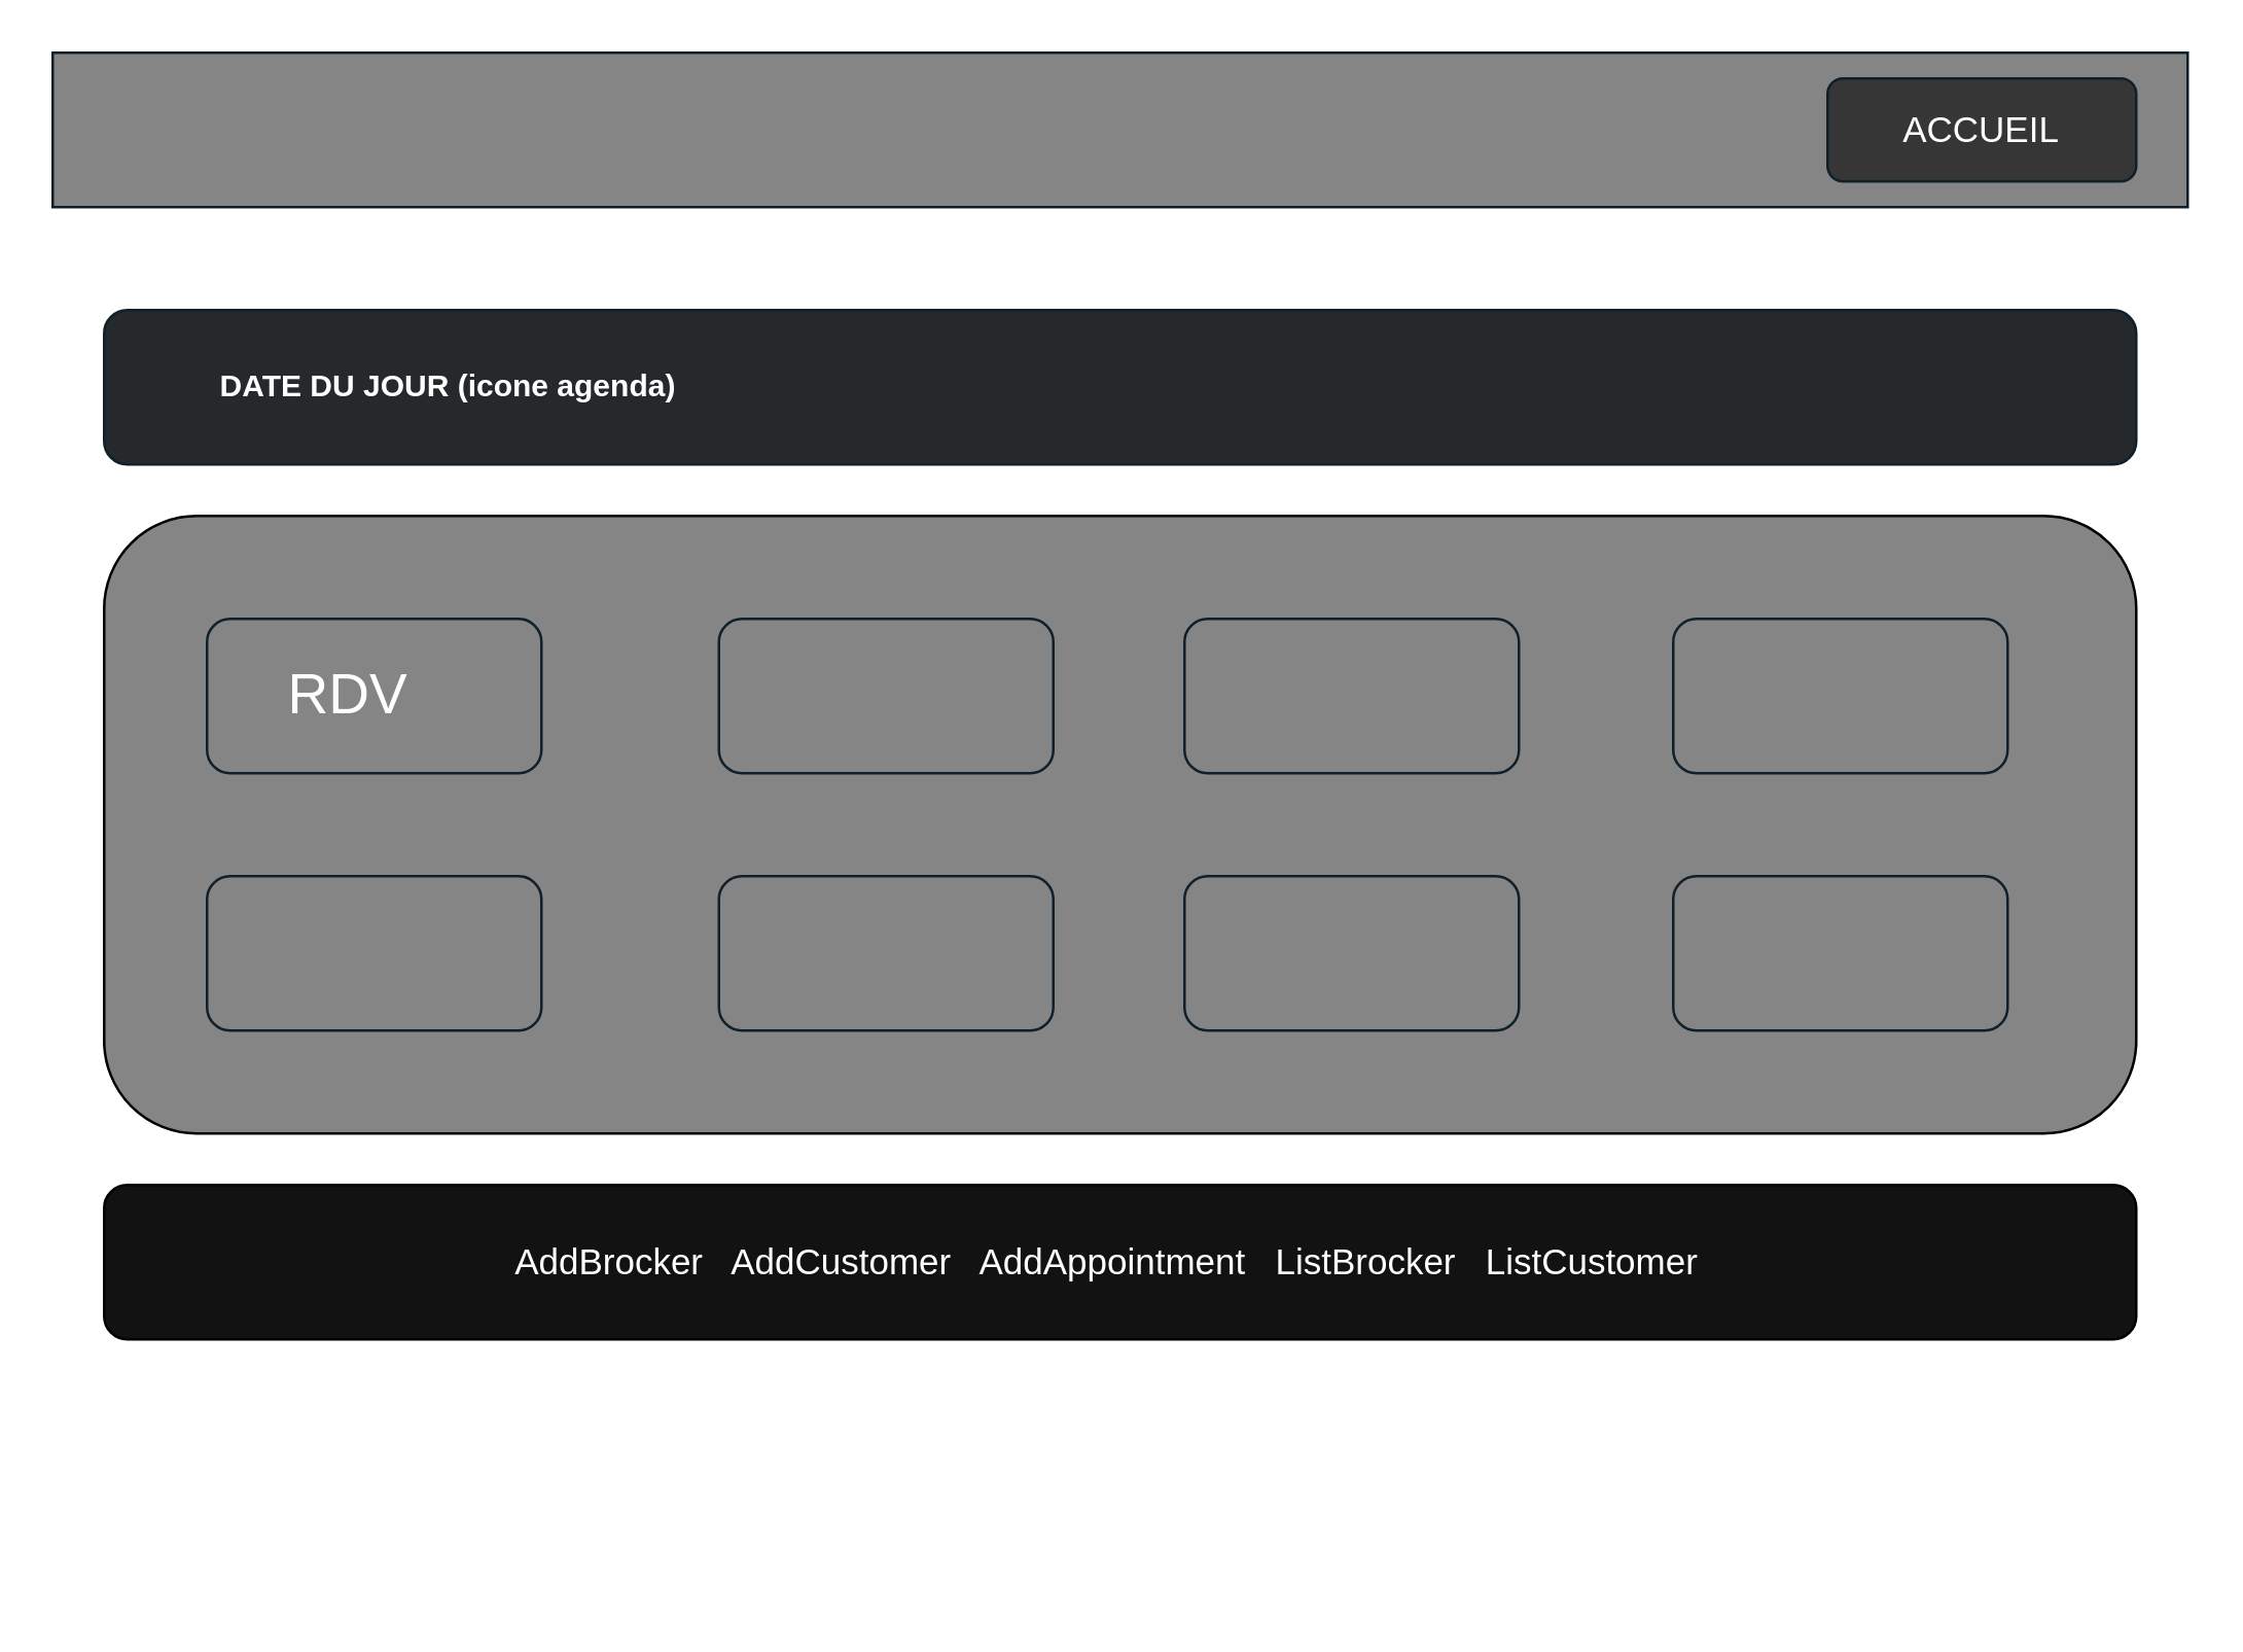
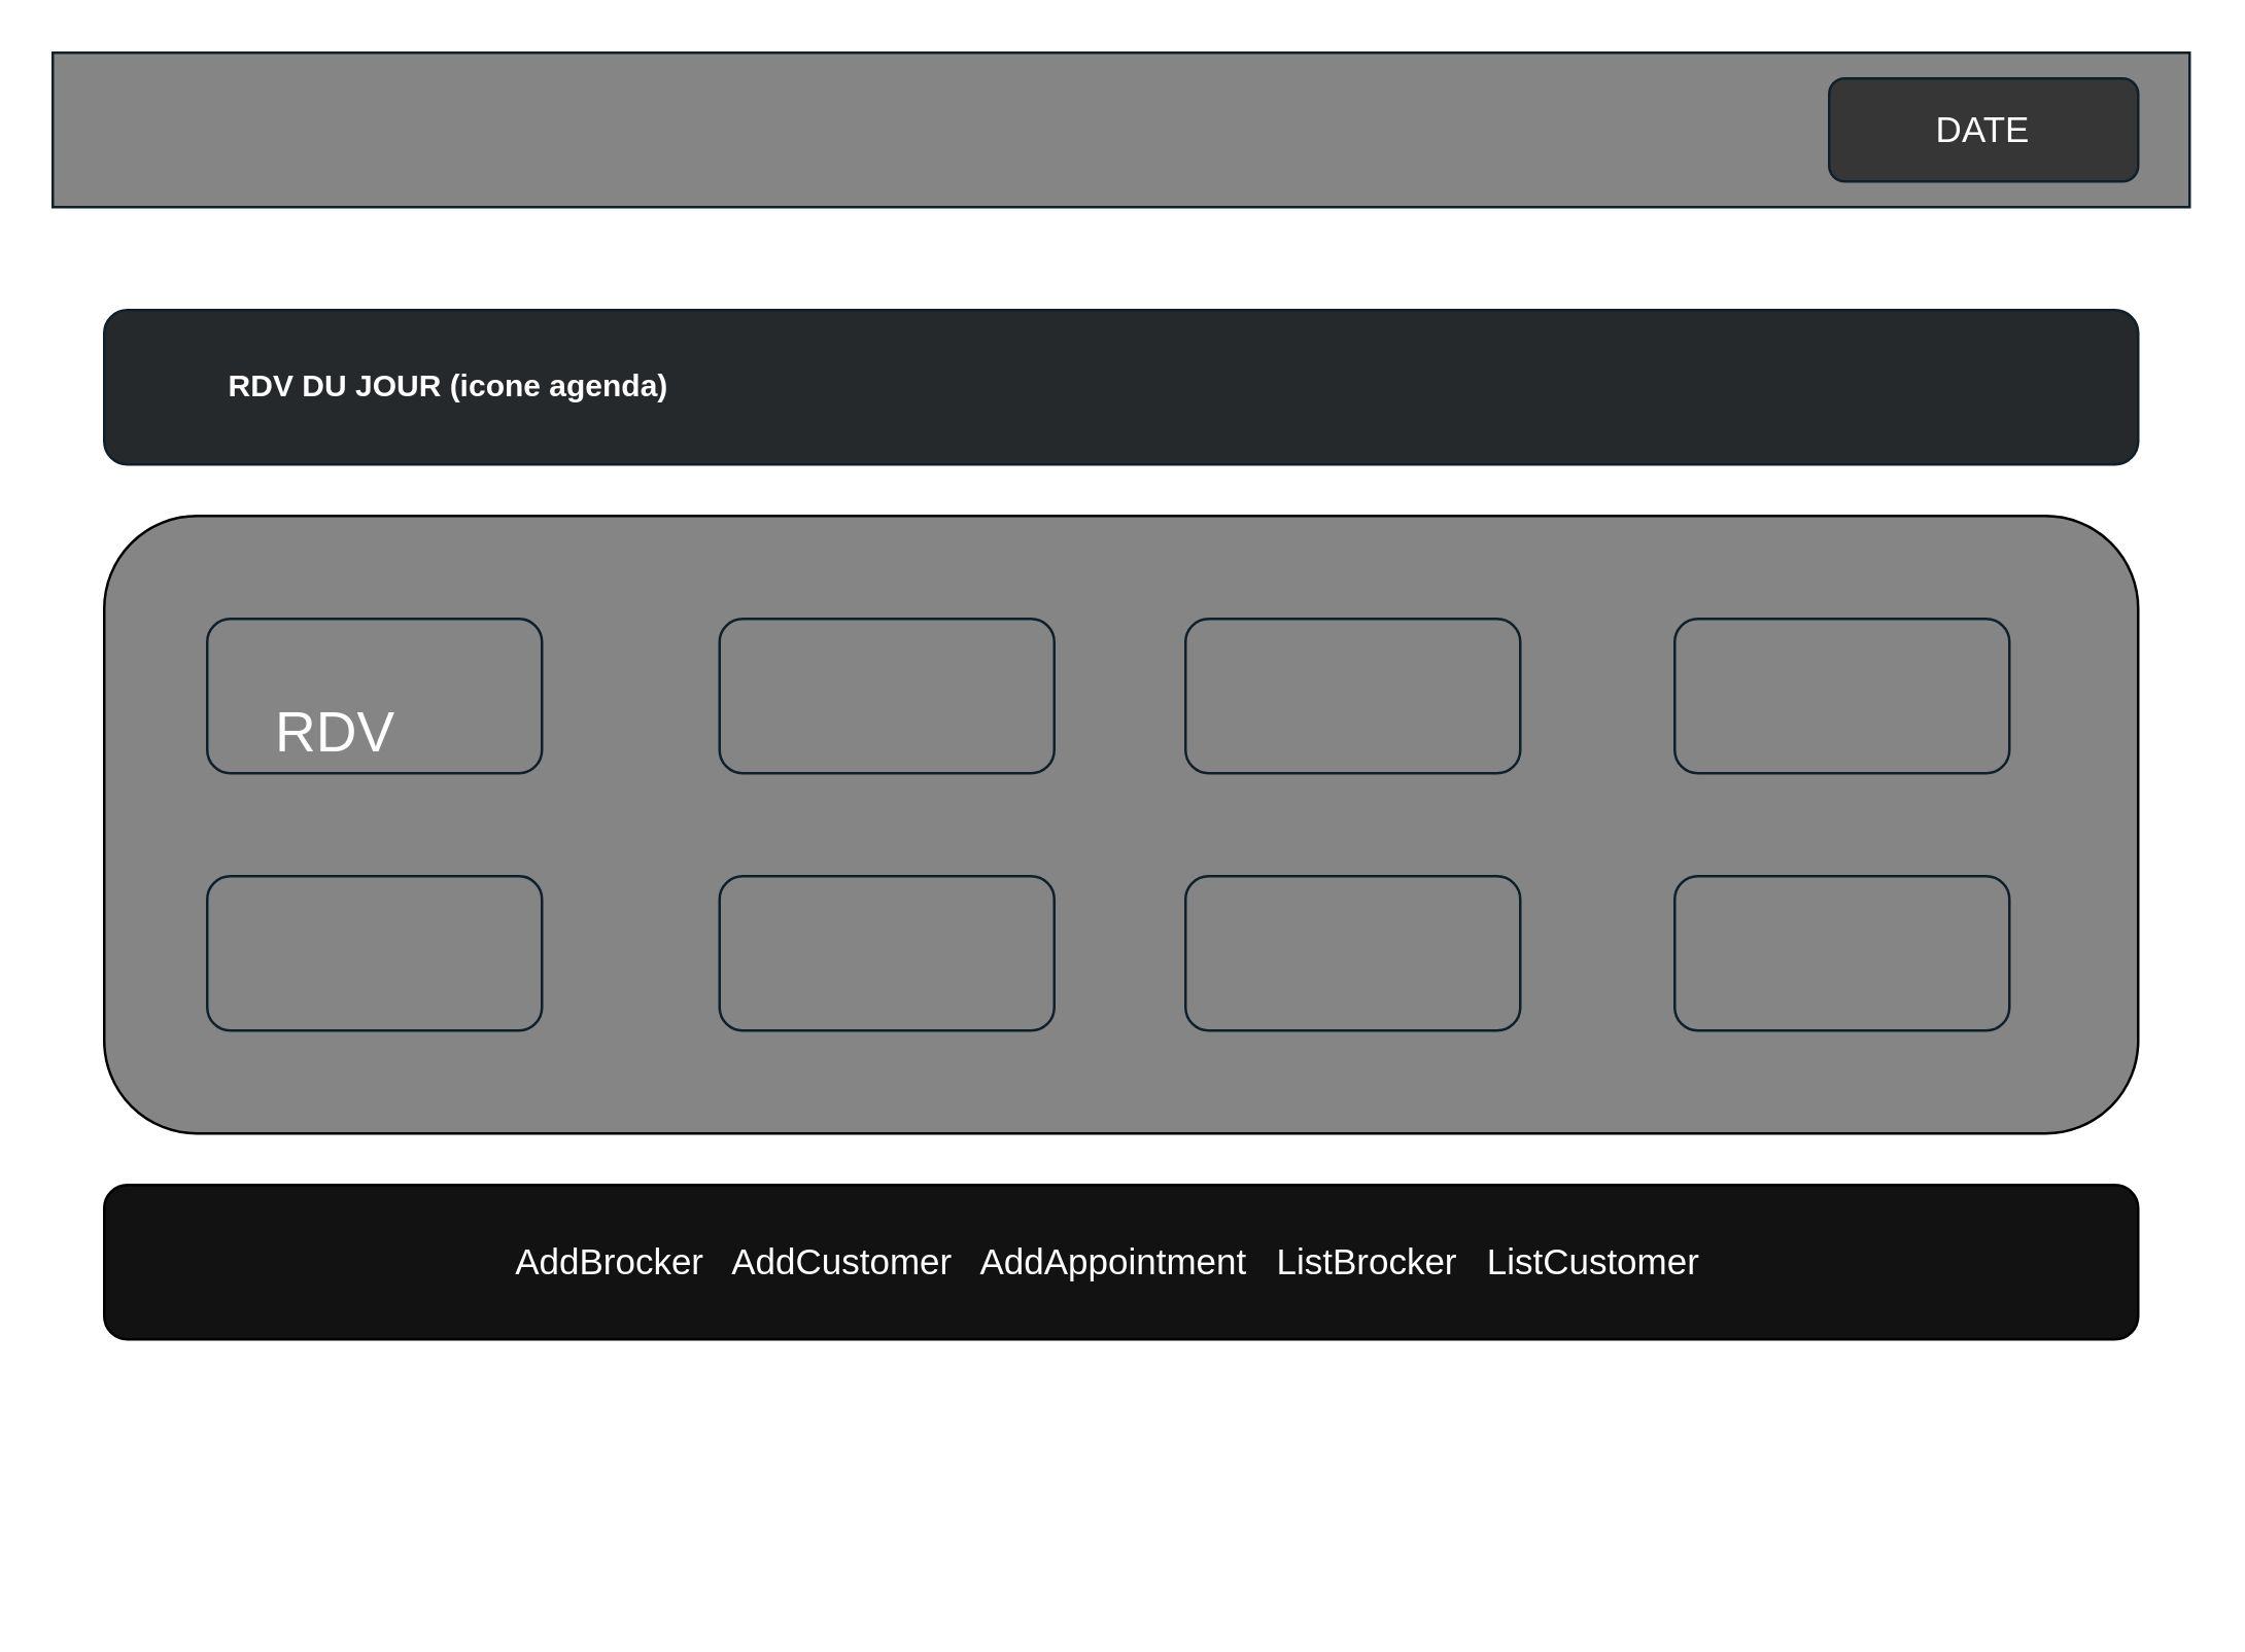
- <mxCell id="19" value="ACCUEIL" style="text;html=1;strokeColor=none;fillColor=none;align=center;verticalAlign=middle;whiteSpace=wrap;rounded=0;fontSize=14;fontColor=#FFFFFF;" vertex="1" parent="1"><mxGeometry x="735" y="35" width="70" height="30" as="geometry" /></mxCell>
+ <mxCell id="19" value="DATE" style="text;html=1;strokeColor=none;fillColor=none;align=center;verticalAlign=middle;whiteSpace=wrap;rounded=0;fontSize=14;fontColor=#FFFFFF;" vertex="1" parent="1"><mxGeometry x="735" y="35" width="70" height="30" as="geometry" /></mxCell>
- <mxCell id="6" value="&lt;div&gt;DATE DU JOUR (icone agenda)&lt;/div&gt;" style="text;html=1;strokeColor=none;fillColor=none;align=center;verticalAlign=middle;whiteSpace=wrap;rounded=0;fontStyle=1;fontColor=#FFFFFF;" vertex="1" parent="1"><mxGeometry x="69" y="140" width="210" height="20" as="geometry" /></mxCell>
+ <mxCell id="6" value="&lt;div&gt;RDV DU JOUR (icone agenda)&lt;/div&gt;" style="text;html=1;strokeColor=none;fillColor=none;align=center;verticalAlign=middle;whiteSpace=wrap;rounded=0;fontStyle=1;fontColor=#FFFFFF;" vertex="1" parent="1"><mxGeometry x="69" y="140" width="210" height="20" as="geometry" /></mxCell>
- <mxCell id="16" value="&lt;div&gt;RDV&lt;/div&gt;" style="text;html=1;strokeColor=none;fillColor=none;align=center;verticalAlign=middle;whiteSpace=wrap;rounded=0;fontSize=22;fontColor=#FFFFFF;" vertex="1" parent="1"><mxGeometry x="115" y="260" width="40" height="20" as="geometry" /></mxCell>
+ <mxCell id="16" value="&lt;div&gt;RDV&lt;/div&gt;" style="text;html=1;strokeColor=none;fillColor=none;align=center;verticalAlign=middle;whiteSpace=wrap;rounded=0;fontSize=22;fontColor=#FFFFFF;" vertex="1" parent="1"><mxGeometry x="110" y="275" width="40" height="20" as="geometry" /></mxCell>
